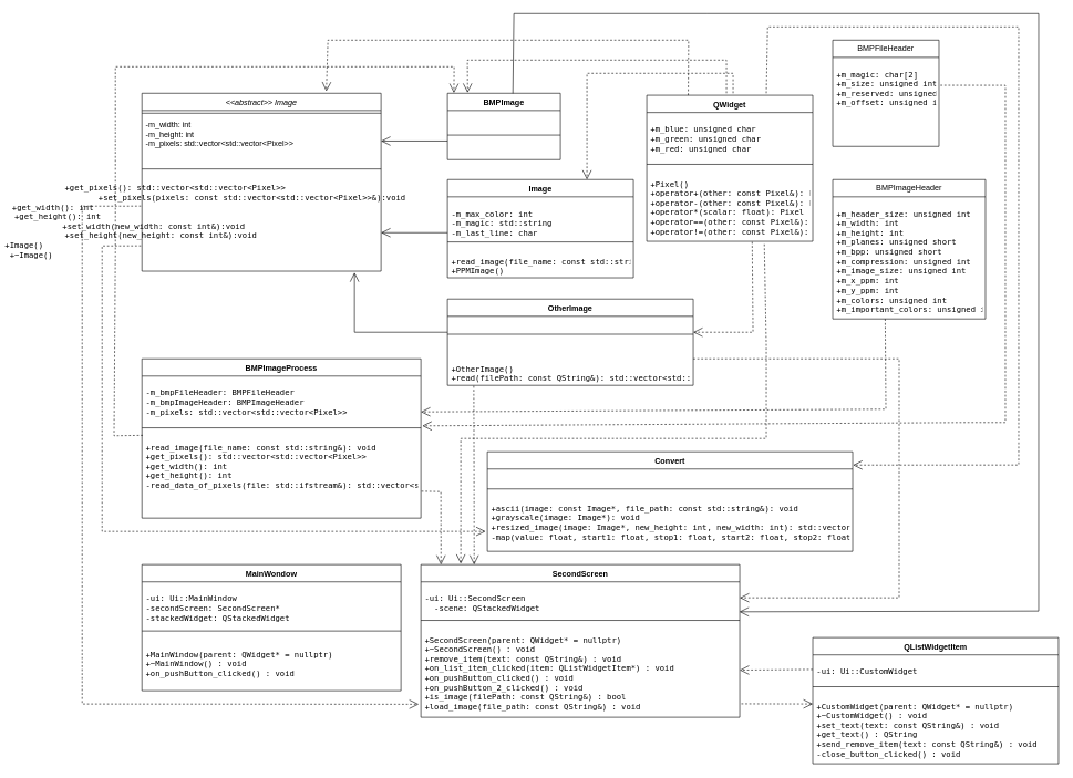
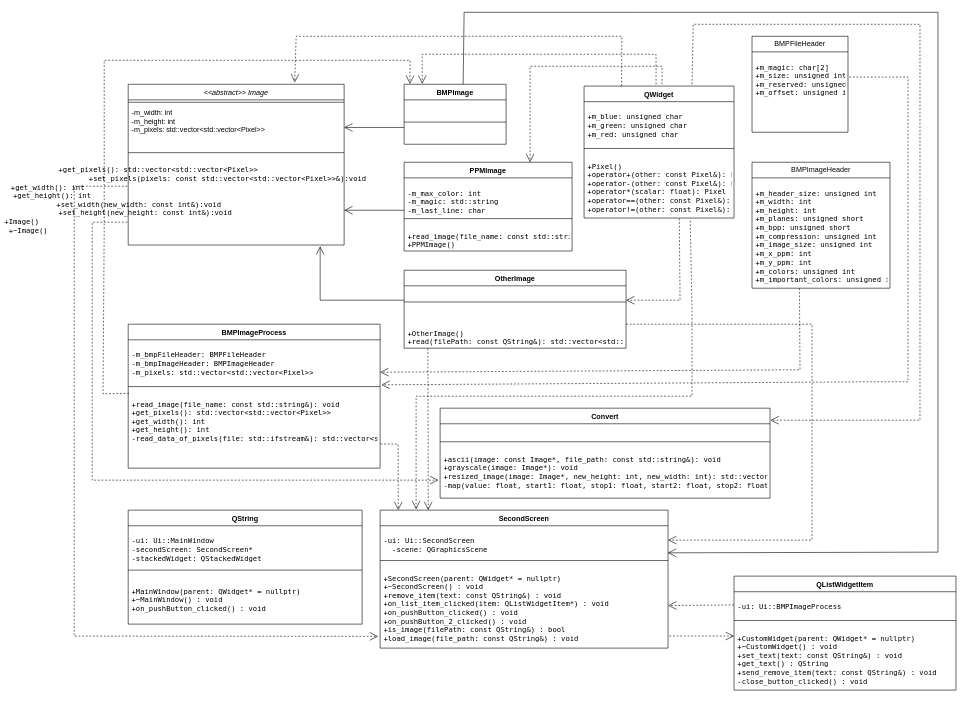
- <mxCell id="10" value="Image" style="swimlane;fontStyle=1;align=center;verticalAlign=top;childLayout=stackLayout;horizontal=1;startSize=26;horizontalStack=0;resizeParent=1;resizeParentMax=0;resizeLast=0;collapsible=1;marginBottom=0;whiteSpace=wrap;html=1;" vertex="1" parent="1"><mxGeometry x="570" y="270" width="280" height="148" as="geometry" /></mxCell>
+ <mxCell id="10" value="PPMImage" style="swimlane;fontStyle=1;align=center;verticalAlign=top;childLayout=stackLayout;horizontal=1;startSize=26;horizontalStack=0;resizeParent=1;resizeParentMax=0;resizeLast=0;collapsible=1;marginBottom=0;whiteSpace=wrap;html=1;" vertex="1" parent="1"><mxGeometry x="570" y="270" width="280" height="148" as="geometry" /></mxCell>
- <mxCell id="44" value="MainWondow" style="swimlane;fontStyle=1;align=center;verticalAlign=top;childLayout=stackLayout;horizontal=1;startSize=26;horizontalStack=0;resizeParent=1;resizeParentMax=0;resizeLast=0;collapsible=1;marginBottom=0;whiteSpace=wrap;html=1;" vertex="1" parent="1"><mxGeometry x="110" y="850" width="390" height="190" as="geometry" /></mxCell>
+ <mxCell id="44" value="QString" style="swimlane;fontStyle=1;align=center;verticalAlign=top;childLayout=stackLayout;horizontal=1;startSize=26;horizontalStack=0;resizeParent=1;resizeParentMax=0;resizeLast=0;collapsible=1;marginBottom=0;whiteSpace=wrap;html=1;" vertex="1" parent="1"><mxGeometry x="110" y="850" width="390" height="190" as="geometry" /></mxCell>
- <mxCell id="49" value="&lt;pre&gt;&lt;code class=&quot;!whitespace-pre hljs language-plantuml&quot;&gt;-ui: Ui::SecondScreen&lt;br/&gt;  -scene: QStackedWidget&lt;/code&gt;&lt;/pre&gt;" style="text;strokeColor=none;fillColor=none;align=left;verticalAlign=top;spacingLeft=4;spacingRight=4;overflow=hidden;rotatable=0;points=[[0,0.5],[1,0.5]];portConstraint=eastwest;whiteSpace=wrap;html=1;" vertex="1" parent="48"><mxGeometry y="26" width="480" height="54" as="geometry" /></mxCell>
+ <mxCell id="49" value="&lt;pre&gt;&lt;code class=&quot;!whitespace-pre hljs language-plantuml&quot;&gt;-ui: Ui::SecondScreen&lt;br/&gt;  -scene: QGraphicsScene&lt;/code&gt;&lt;/pre&gt;" style="text;strokeColor=none;fillColor=none;align=left;verticalAlign=top;spacingLeft=4;spacingRight=4;overflow=hidden;rotatable=0;points=[[0,0.5],[1,0.5]];portConstraint=eastwest;whiteSpace=wrap;html=1;" vertex="1" parent="48"><mxGeometry y="26" width="480" height="54" as="geometry" /></mxCell>
- <mxCell id="59" value="&lt;pre&gt;&lt;code class=&quot;!whitespace-pre hljs language-plantuml&quot;&gt;-ui: Ui::CustomWidget&lt;/code&gt;&lt;/pre&gt;" style="text;strokeColor=none;fillColor=none;align=left;verticalAlign=top;spacingLeft=4;spacingRight=4;overflow=hidden;rotatable=0;points=[[0,0.5],[1,0.5]];portConstraint=eastwest;whiteSpace=wrap;html=1;" vertex="1" parent="58"><mxGeometry y="26" width="370" height="44" as="geometry" /></mxCell>
+ <mxCell id="59" value="&lt;pre&gt;&lt;code class=&quot;!whitespace-pre hljs language-plantuml&quot;&gt;-ui: Ui::BMPImageProcess&lt;/code&gt;&lt;/pre&gt;" style="text;strokeColor=none;fillColor=none;align=left;verticalAlign=top;spacingLeft=4;spacingRight=4;overflow=hidden;rotatable=0;points=[[0,0.5],[1,0.5]];portConstraint=eastwest;whiteSpace=wrap;html=1;" vertex="1" parent="58"><mxGeometry y="26" width="370" height="44" as="geometry" /></mxCell>
